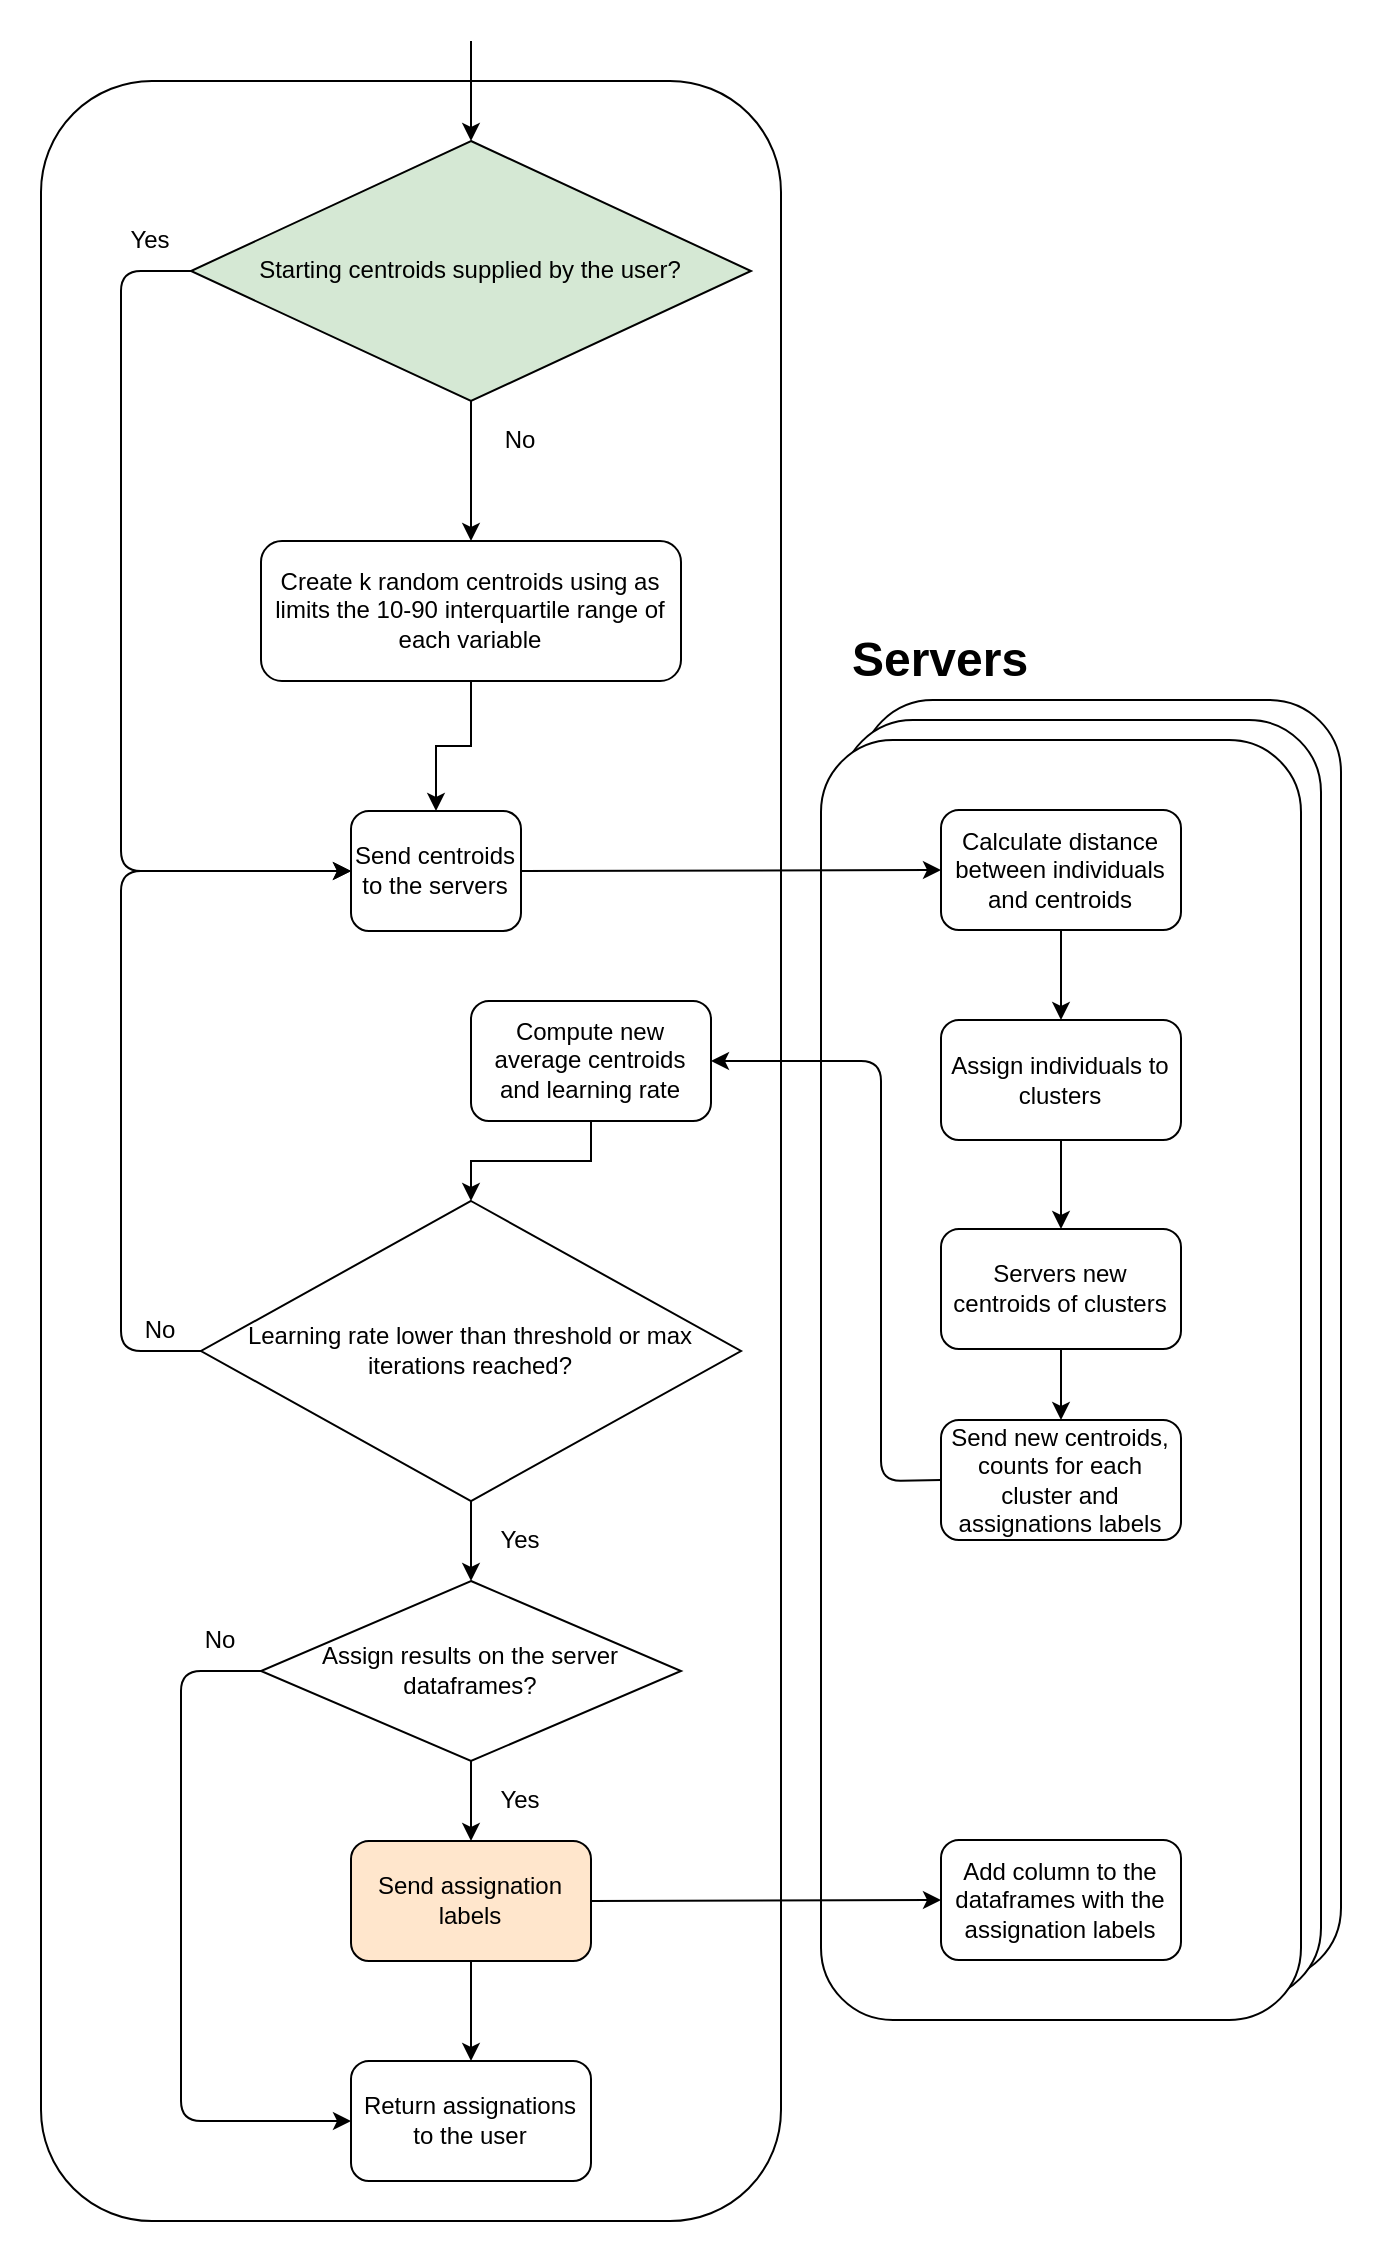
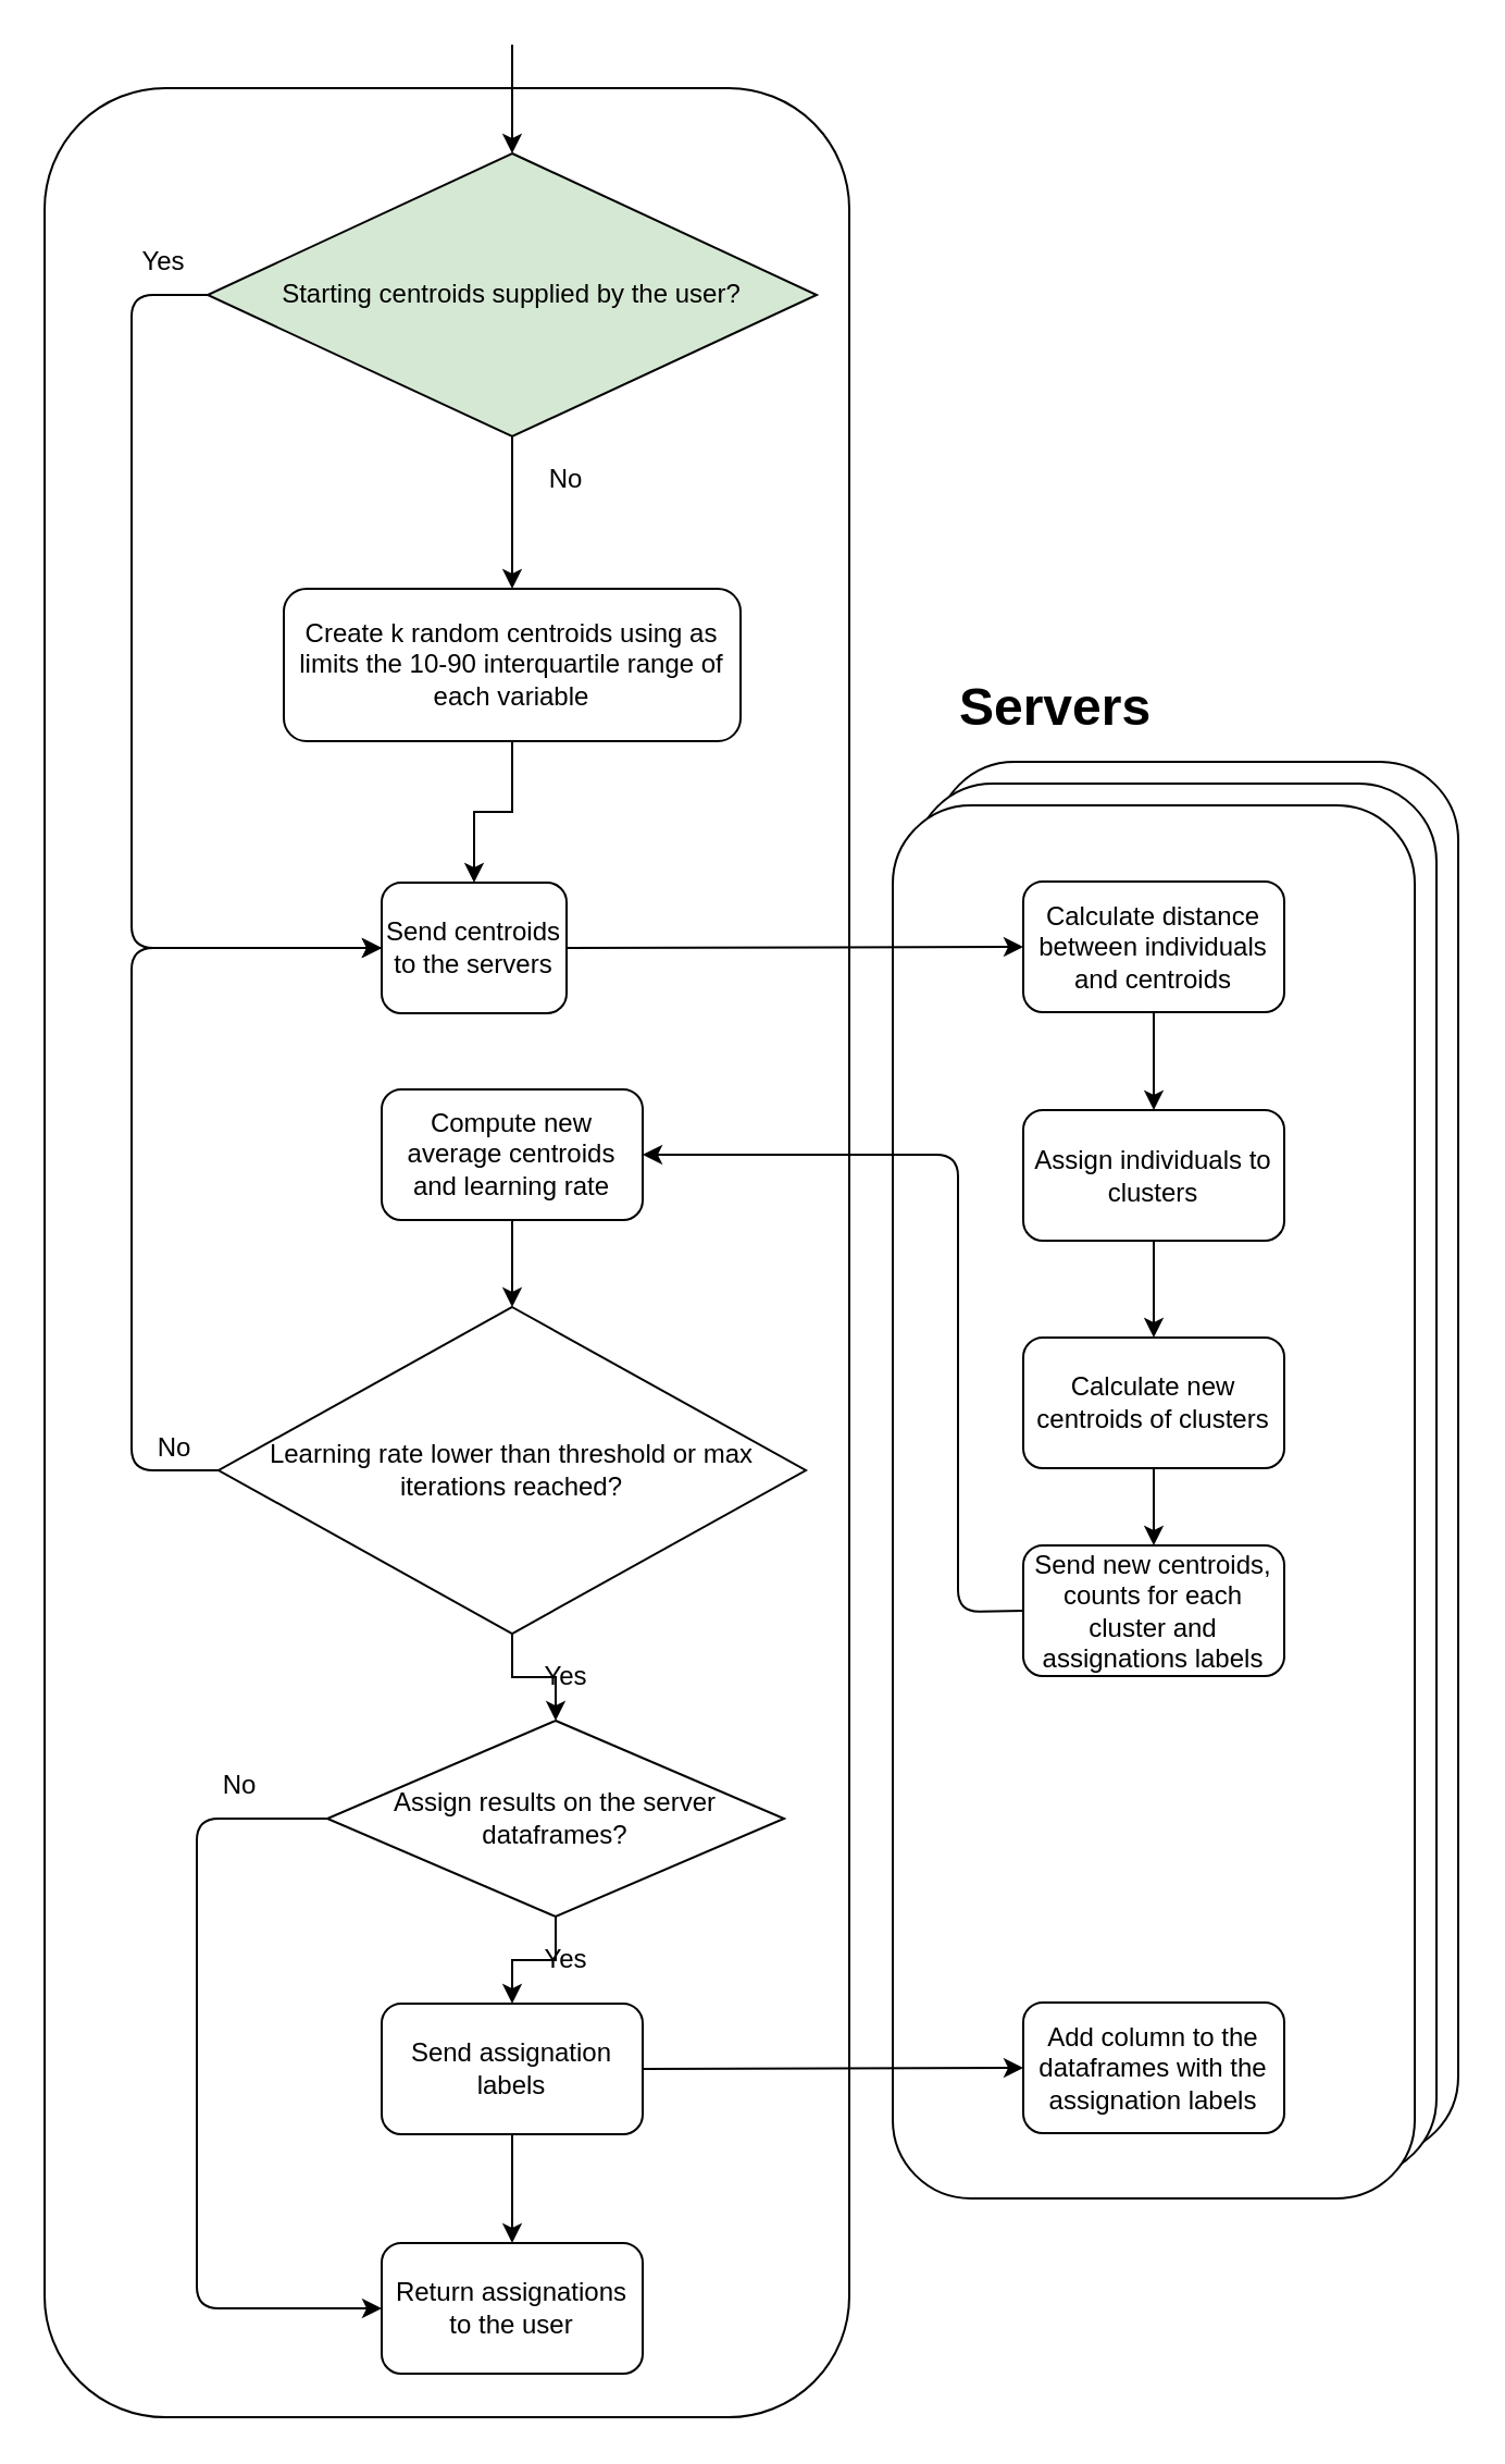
- <mxCell id="40" value="&lt;b&gt;&lt;font style=&quot;font-size: 24px&quot;&gt;Servers&lt;/font&gt;&lt;/b&gt;" style="text;html=1;strokeColor=none;fillColor=none;align=center;verticalAlign=middle;whiteSpace=wrap;rounded=0;" parent="1" vertex="1"><mxGeometry x="450" y="319.5" width="40" height="20" as="geometry" /></mxCell>
+ <mxCell id="40" value="&lt;b&gt;&lt;font style=&quot;font-size: 24px&quot;&gt;Servers&lt;/font&gt;&lt;/b&gt;" style="text;html=1;strokeColor=none;fillColor=none;align=center;verticalAlign=middle;whiteSpace=wrap;rounded=0;" parent="1" vertex="1"><mxGeometry x="465" y="314.5" width="40" height="20" as="geometry" /></mxCell>
- <mxCell id="25" value="Compute new average centroids and learning rate" style="rounded=1;whiteSpace=wrap;html=1;" parent="1" vertex="1"><mxGeometry x="235" y="500" width="120" height="60" as="geometry" /></mxCell>
+ <mxCell id="25" value="Compute new average centroids and learning rate" style="rounded=1;whiteSpace=wrap;html=1;" parent="1" vertex="1"><mxGeometry x="175" y="500" width="120" height="60" as="geometry" /></mxCell>
- <mxCell id="19" value="Servers new centroids of clusters" style="whiteSpace=wrap;html=1;rounded=1;" parent="1" vertex="1"><mxGeometry x="470" y="614" width="120" height="60" as="geometry" /></mxCell>
+ <mxCell id="19" value="Calculate new centroids of clusters" style="whiteSpace=wrap;html=1;rounded=1;" parent="1" vertex="1"><mxGeometry x="470" y="614" width="120" height="60" as="geometry" /></mxCell>
- <mxCell id="28" value="Assign results on the server dataframes?" style="rhombus;whiteSpace=wrap;html=1;" parent="1" vertex="1"><mxGeometry x="130" y="790" width="210" height="90" as="geometry" /></mxCell>
+ <mxCell id="28" value="Assign results on the server dataframes?" style="rhombus;whiteSpace=wrap;html=1;" parent="1" vertex="1"><mxGeometry x="150" y="790" width="210" height="90" as="geometry" /></mxCell>
- <mxCell id="33" value="Send assignation labels" style="rounded=1;whiteSpace=wrap;html=1;fillColor=#ffe6cc;" parent="1" vertex="1"><mxGeometry x="175" y="920" width="120" height="60" as="geometry" /></mxCell>
+ <mxCell id="33" value="Send assignation labels" style="rounded=1;whiteSpace=wrap;html=1;" parent="1" vertex="1"><mxGeometry x="175" y="920" width="120" height="60" as="geometry" /></mxCell>
